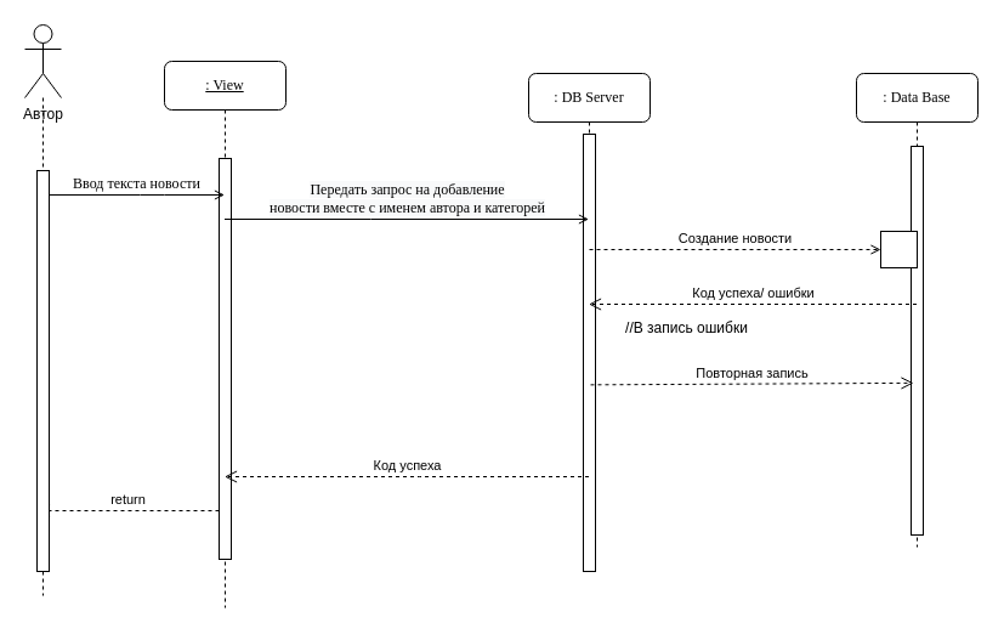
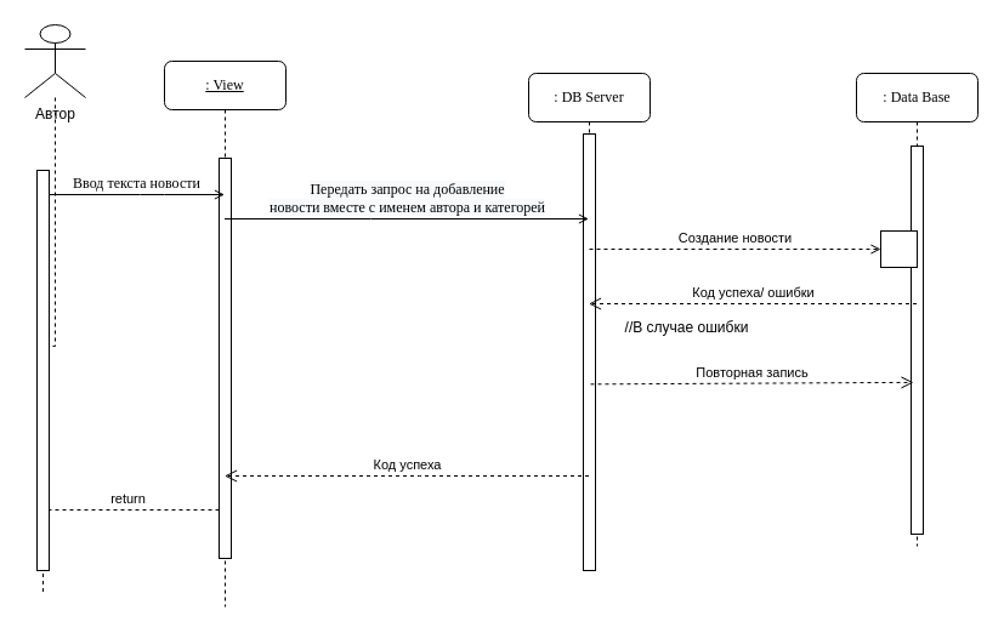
- <mxCell id="10" value="Автор" style="shape=umlActor;verticalLabelPosition=bottom;verticalAlign=top;html=1;outlineConnect=0;" vertex="1" parent="1"><mxGeometry x="20" y="20" width="30" height="60" as="geometry" /></mxCell>
+ <mxCell id="10" value="Автор" style="shape=umlActor;verticalLabelPosition=bottom;verticalAlign=top;html=1;outlineConnect=0;" vertex="1" parent="1"><mxGeometry x="20" y="20" width="50" height="60" as="geometry" /></mxCell>
- <mxCell id="19" value="//В запись ошибки" style="text;html=1;align=center;verticalAlign=middle;resizable=0;points=[];autosize=1;strokeColor=none;fillColor=none;" vertex="1" parent="1"><mxGeometry x="505" y="260" width="120" height="20" as="geometry" /></mxCell>
+ <mxCell id="19" value="//В случае ошибки" style="text;html=1;align=center;verticalAlign=middle;resizable=0;points=[];autosize=1;strokeColor=none;fillColor=none;" vertex="1" parent="1"><mxGeometry x="505" y="260" width="120" height="20" as="geometry" /></mxCell>
